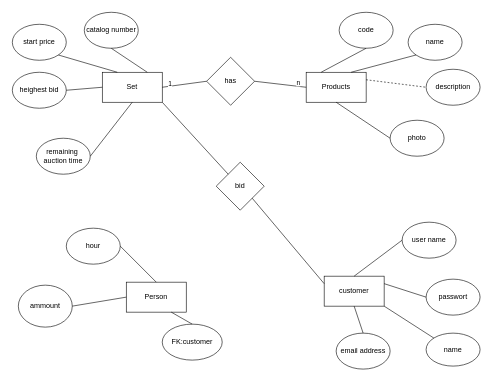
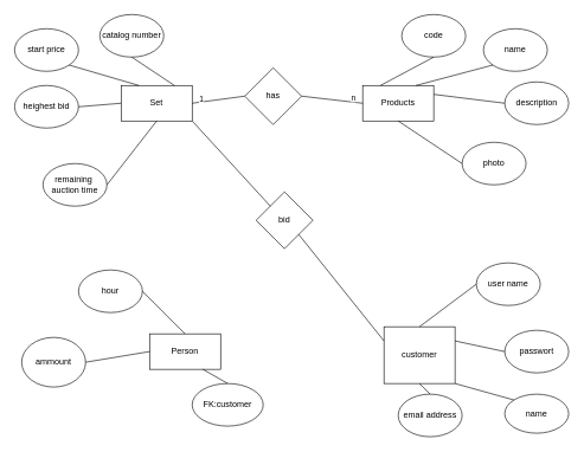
- <mxCell id="18" value="" style="endArrow=none;html=1;entryX=0;entryY=0.5;entryDx=0;entryDy=0;exitX=1;exitY=0.25;exitDx=0;exitDy=0;dashed=1;" edge="1" parent="1" source="11" target="13"><mxGeometry width="50" height="50" relative="1" as="geometry"><mxPoint x="420" y="330" as="sourcePoint" /><mxPoint x="470" y="280" as="targetPoint" /></mxGeometry></mxCell>
+ <mxCell id="18" value="" style="endArrow=none;html=1;entryX=0;entryY=0.5;entryDx=0;entryDy=0;exitX=1;exitY=0.25;exitDx=0;exitDy=0;" edge="1" parent="1" source="11" target="13"><mxGeometry width="50" height="50" relative="1" as="geometry"><mxPoint x="420" y="330" as="sourcePoint" /><mxPoint x="470" y="280" as="targetPoint" /></mxGeometry></mxCell>
- <mxCell id="25" value="customer" style="rounded=0;whiteSpace=wrap;html=1;" vertex="1" parent="1"><mxGeometry x="540" y="460" width="100" height="50" as="geometry" /></mxCell>
+ <mxCell id="25" value="customer" style="rounded=0;whiteSpace=wrap;html=1;" vertex="1" parent="1"><mxGeometry x="540" y="460" width="100" height="80" as="geometry" /></mxCell>
